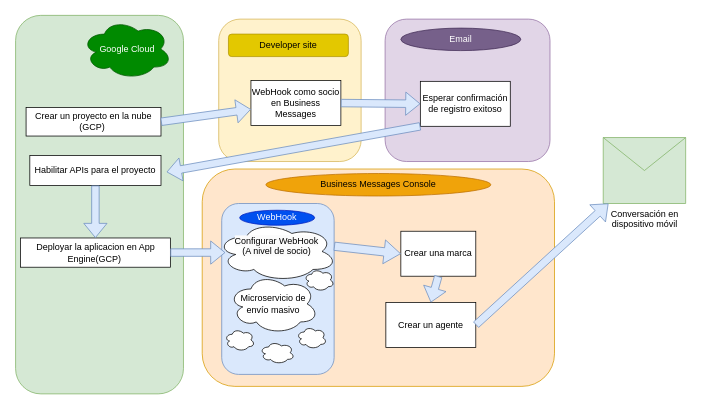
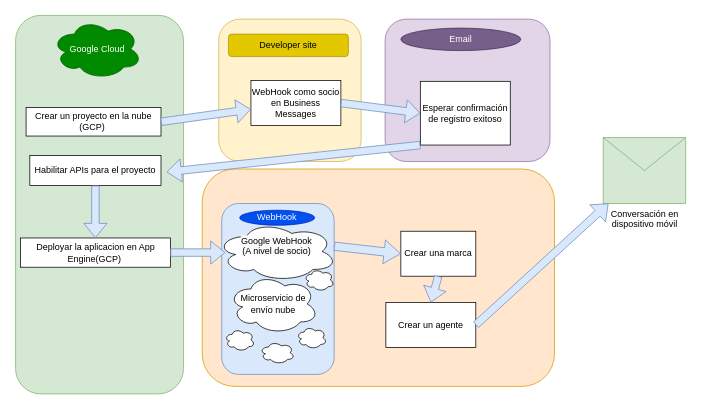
- <mxCell id="23" value="Google Cloud" style="ellipse;shape=cloud;whiteSpace=wrap;html=1;fillColor=#008a00;fontColor=#ffffff;strokeColor=#005700;" vertex="1" parent="1"><mxGeometry x="108.5" y="25" width="120" height="80" as="geometry" /></mxCell>
+ <mxCell id="23" value="Google Cloud" style="ellipse;shape=cloud;whiteSpace=wrap;html=1;fillColor=#008a00;fontColor=#ffffff;strokeColor=#005700;" vertex="1" parent="1"><mxGeometry x="68.5" y="25" width="120" height="80" as="geometry" /></mxCell>
- <mxCell id="15" value="Esperar confirmación de registro exitoso" style="whiteSpace=wrap;html=1;rounded=0;" vertex="1" parent="1"><mxGeometry x="560" y="108" width="120" height="60" as="geometry" /></mxCell>
+ <mxCell id="15" value="Esperar confirmación de registro exitoso" style="whiteSpace=wrap;html=1;rounded=0;" vertex="1" parent="1"><mxGeometry x="560" y="108" width="120" height="85" as="geometry" /></mxCell>
- <mxCell id="11" value="Business Messages Console" style="ellipse;whiteSpace=wrap;html=1;fillColor=#f0a30a;fontColor=#000000;strokeColor=#BD7000;" vertex="1" parent="1"><mxGeometry x="354" y="231" width="300" height="30" as="geometry" /></mxCell>
- <mxCell id="27" value="&#10;&lt;span style=&quot;color: rgb(0, 0, 0); font-family: Helvetica; font-size: 12px; font-style: normal; font-variant-ligatures: normal; font-variant-caps: normal; font-weight: 400; letter-spacing: normal; orphans: 2; text-align: center; text-indent: 0px; text-transform: none; widows: 2; word-spacing: 0px; -webkit-text-stroke-width: 0px; background-color: rgb(251, 251, 251); text-decoration-thickness: initial; text-decoration-style: initial; text-decoration-color: initial; float: none; display: inline !important;&quot;&gt;Configurar WebHook&lt;/span&gt;&lt;br style=&quot;border-color: var(--border-color); color: rgb(0, 0, 0); font-family: Helvetica; font-size: 12px; font-style: normal; font-variant-ligatures: normal; font-variant-caps: normal; font-weight: 400; letter-spacing: normal; orphans: 2; text-align: center; text-indent: 0px; text-transform: none; widows: 2; word-spacing: 0px; -webkit-text-stroke-width: 0px; background-color: rgb(251, 251, 251); text-decoration-thickness: initial; text-decoration-style: initial; text-decoration-color: initial;&quot;&gt;&lt;span style=&quot;color: rgb(0, 0, 0); font-family: Helvetica; font-size: 12px; font-style: normal; font-variant-ligatures: normal; font-variant-caps: normal; font-weight: 400; letter-spacing: normal; orphans: 2; text-align: center; text-indent: 0px; text-transform: none; widows: 2; word-spacing: 0px; -webkit-text-stroke-width: 0px; background-color: rgb(251, 251, 251); text-decoration-thickness: initial; text-decoration-style: initial; text-decoration-color: initial; float: none; display: inline !important;&quot;&gt;(A nivel de socio)&lt;/span&gt;&#10;&#10;" style="ellipse;shape=cloud;whiteSpace=wrap;html=1;" vertex="1" parent="1"><mxGeometry x="288" y="295" width="161" height="80" as="geometry" /></mxCell>
+ <mxCell id="27" value="&#10;&lt;span style=&quot;color: rgb(0, 0, 0); font-family: Helvetica; font-size: 12px; font-style: normal; font-variant-ligatures: normal; font-variant-caps: normal; font-weight: 400; letter-spacing: normal; orphans: 2; text-align: center; text-indent: 0px; text-transform: none; widows: 2; word-spacing: 0px; -webkit-text-stroke-width: 0px; background-color: rgb(251, 251, 251); text-decoration-thickness: initial; text-decoration-style: initial; text-decoration-color: initial; float: none; display: inline !important;&quot;&gt;Google WebHook&lt;/span&gt;&lt;br style=&quot;border-color: var(--border-color); color: rgb(0, 0, 0); font-family: Helvetica; font-size: 12px; font-style: normal; font-variant-ligatures: normal; font-variant-caps: normal; font-weight: 400; letter-spacing: normal; orphans: 2; text-align: center; text-indent: 0px; text-transform: none; widows: 2; word-spacing: 0px; -webkit-text-stroke-width: 0px; background-color: rgb(251, 251, 251); text-decoration-thickness: initial; text-decoration-style: initial; text-decoration-color: initial;&quot;&gt;&lt;span style=&quot;color: rgb(0, 0, 0); font-family: Helvetica; font-size: 12px; font-style: normal; font-variant-ligatures: normal; font-variant-caps: normal; font-weight: 400; letter-spacing: normal; orphans: 2; text-align: center; text-indent: 0px; text-transform: none; widows: 2; word-spacing: 0px; -webkit-text-stroke-width: 0px; background-color: rgb(251, 251, 251); text-decoration-thickness: initial; text-decoration-style: initial; text-decoration-color: initial; float: none; display: inline !important;&quot;&gt;(A nivel de socio)&lt;/span&gt;&#10;&#10;" style="ellipse;shape=cloud;whiteSpace=wrap;html=1;" vertex="1" parent="1"><mxGeometry x="288" y="295" width="161" height="80" as="geometry" /></mxCell>
- <mxCell id="26" value="Microservicio de&lt;br&gt;envío masivo" style="ellipse;shape=cloud;whiteSpace=wrap;html=1;" vertex="1" parent="1"><mxGeometry x="304" y="365" width="120" height="80" as="geometry" /></mxCell>
+ <mxCell id="26" value="Microservicio de&lt;br&gt;envío nube" style="ellipse;shape=cloud;whiteSpace=wrap;html=1;" vertex="1" parent="1"><mxGeometry x="304" y="365" width="120" height="80" as="geometry" /></mxCell>
